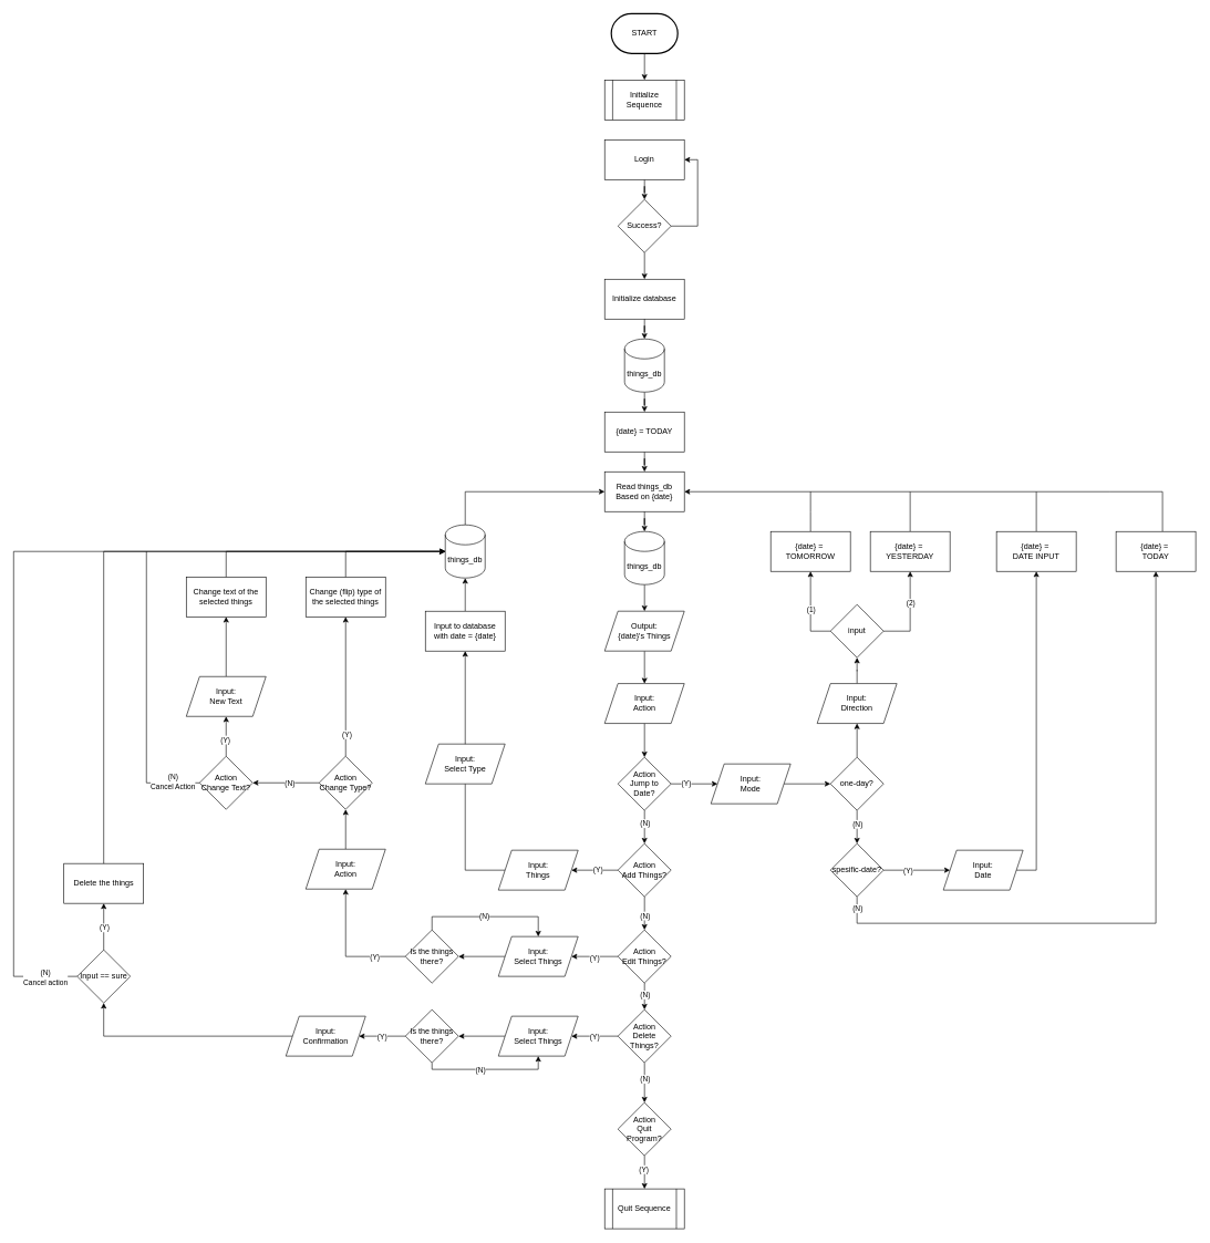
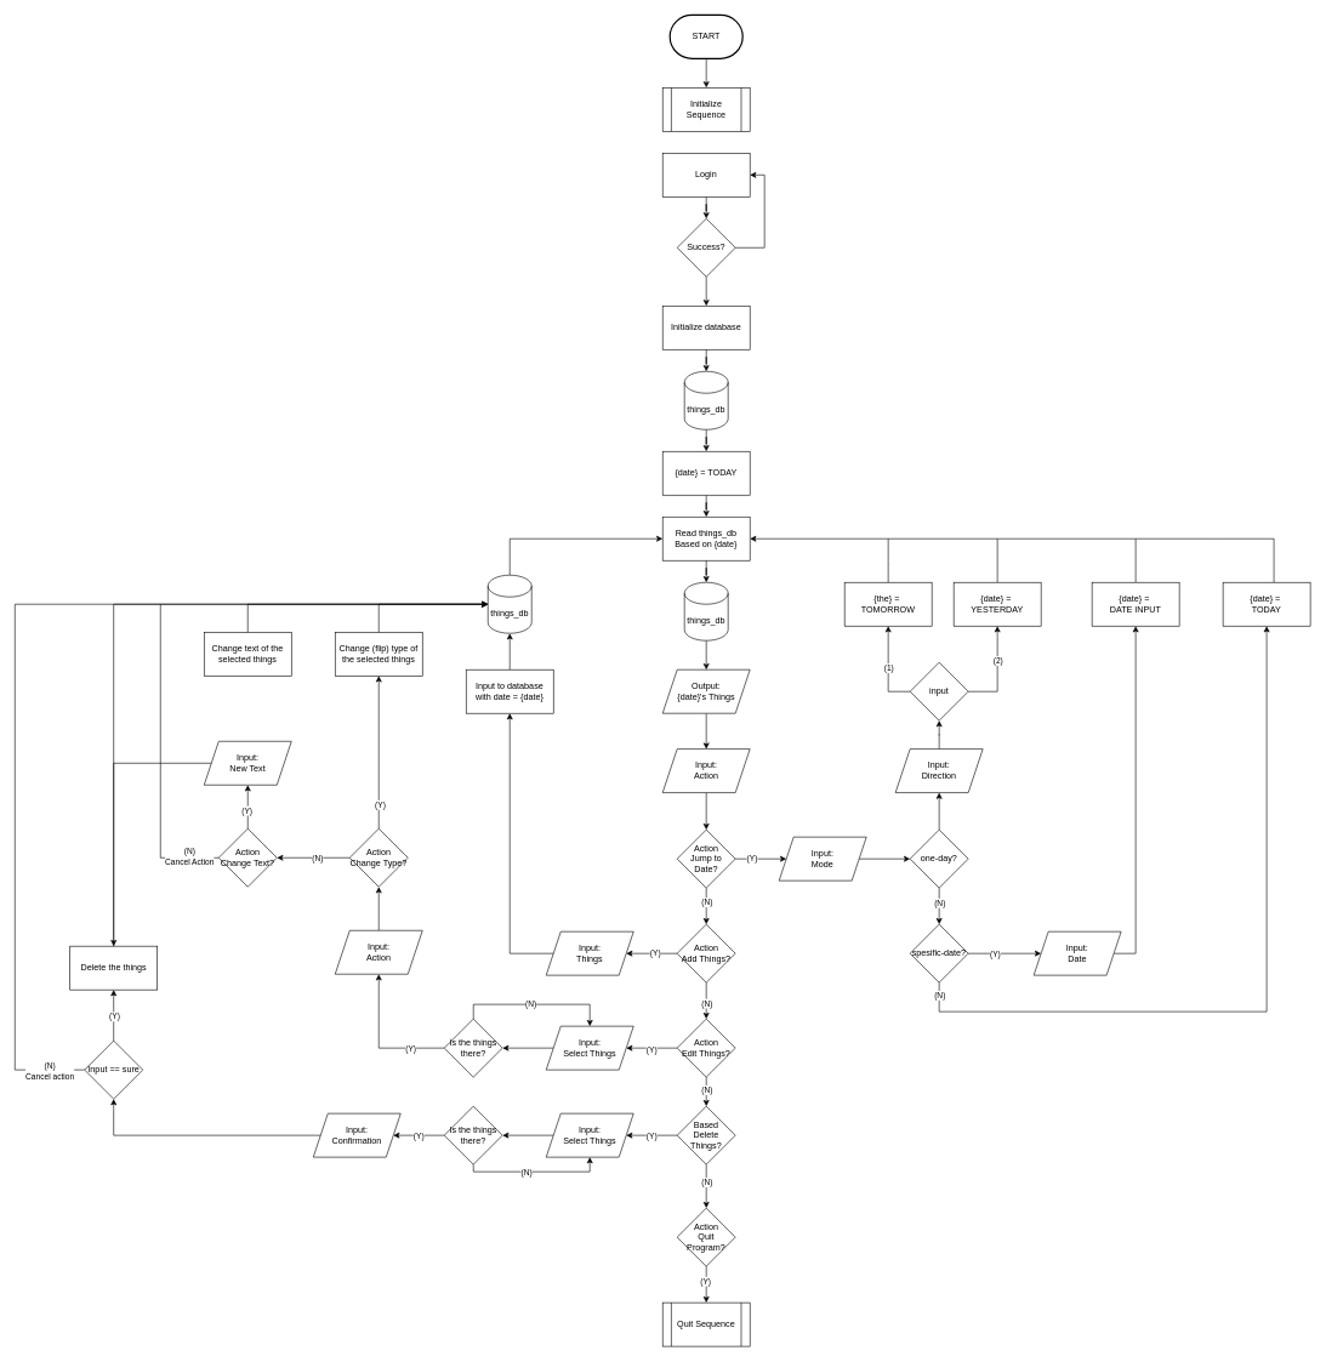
- <mxCell id="26" value="{date} =&amp;nbsp;&lt;div&gt;TOMORROW&lt;/div&gt;" style="rounded=0;whiteSpace=wrap;html=1;" parent="1" vertex="1"><mxGeometry x="1160" y="800" width="120" height="60" as="geometry" /></mxCell>
+ <mxCell id="26" value="{the} =&amp;nbsp;&lt;div&gt;TOMORROW&lt;/div&gt;" style="rounded=0;whiteSpace=wrap;html=1;" parent="1" vertex="1"><mxGeometry x="1160" y="800" width="120" height="60" as="geometry" /></mxCell>
- <mxCell id="98" style="edgeStyle=orthogonalEdgeStyle;rounded=0;orthogonalLoop=1;jettySize=auto;html=1;entryX=0.5;entryY=1;entryDx=0;entryDy=0;" parent="1" source="99" target="100" edge="1"><mxGeometry relative="1" as="geometry" /></mxCell>
+ <mxCell id="98" style="edgeStyle=orthogonalEdgeStyle;rounded=0;orthogonalLoop=1;jettySize=auto;html=1;" parent="1" source="99" target="117" edge="1"><mxGeometry relative="1" as="geometry" /></mxCell>
- <mxCell id="125" value="Input:&lt;div&gt;Select Type&lt;/div&gt;" style="shape=parallelogram;perimeter=parallelogramPerimeter;whiteSpace=wrap;html=1;fixedSize=1;" vertex="1" parent="1"><mxGeometry x="640" y="1120" width="120" height="60" as="geometry" /></mxCell>
- <mxCell id="62" value="&lt;div&gt;Action&lt;/div&gt;Delete Things?" style="rhombus;whiteSpace=wrap;html=1;" parent="1" vertex="1"><mxGeometry x="930" y="1520" width="80" height="80" as="geometry" /></mxCell>
+ <mxCell id="62" value="&lt;div&gt;Based&lt;/div&gt;Delete Things?" style="rhombus;whiteSpace=wrap;html=1;" parent="1" vertex="1"><mxGeometry x="930" y="1520" width="80" height="80" as="geometry" /></mxCell>
